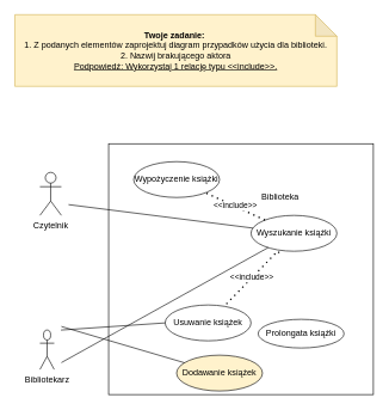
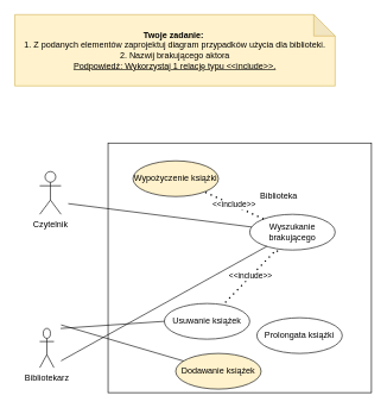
- <mxCell id="8" value="Wypożyczenie książki" style="ellipse;whiteSpace=wrap;html=1;" parent="1" vertex="1"><mxGeometry x="186" y="225" width="120" height="50" as="geometry" /></mxCell>
+ <mxCell id="8" value="Wypożyczenie książki" style="ellipse;whiteSpace=wrap;html=1;fillColor=#fff2cc;" parent="1" vertex="1"><mxGeometry x="186" y="225" width="120" height="50" as="geometry" /></mxCell>
- <mxCell id="6" value="Wyszukanie książki" style="ellipse;whiteSpace=wrap;html=1;" parent="1" vertex="1"><mxGeometry x="350" y="300" width="120" height="50" as="geometry" /></mxCell>
+ <mxCell id="6" value="Wyszukanie brakującego" style="ellipse;whiteSpace=wrap;html=1;" parent="1" vertex="1"><mxGeometry x="350" y="300" width="120" height="50" as="geometry" /></mxCell>
- <mxCell id="9" value="Prolongata książki" style="ellipse;whiteSpace=wrap;html=1;" parent="1" vertex="1"><mxGeometry x="360" y="445" width="120" height="40" as="geometry" /></mxCell>
+ <mxCell id="9" value="Prolongata książki" style="ellipse;whiteSpace=wrap;html=1;" parent="1" vertex="1"><mxGeometry x="360" y="445" width="120" height="50" as="geometry" /></mxCell>
